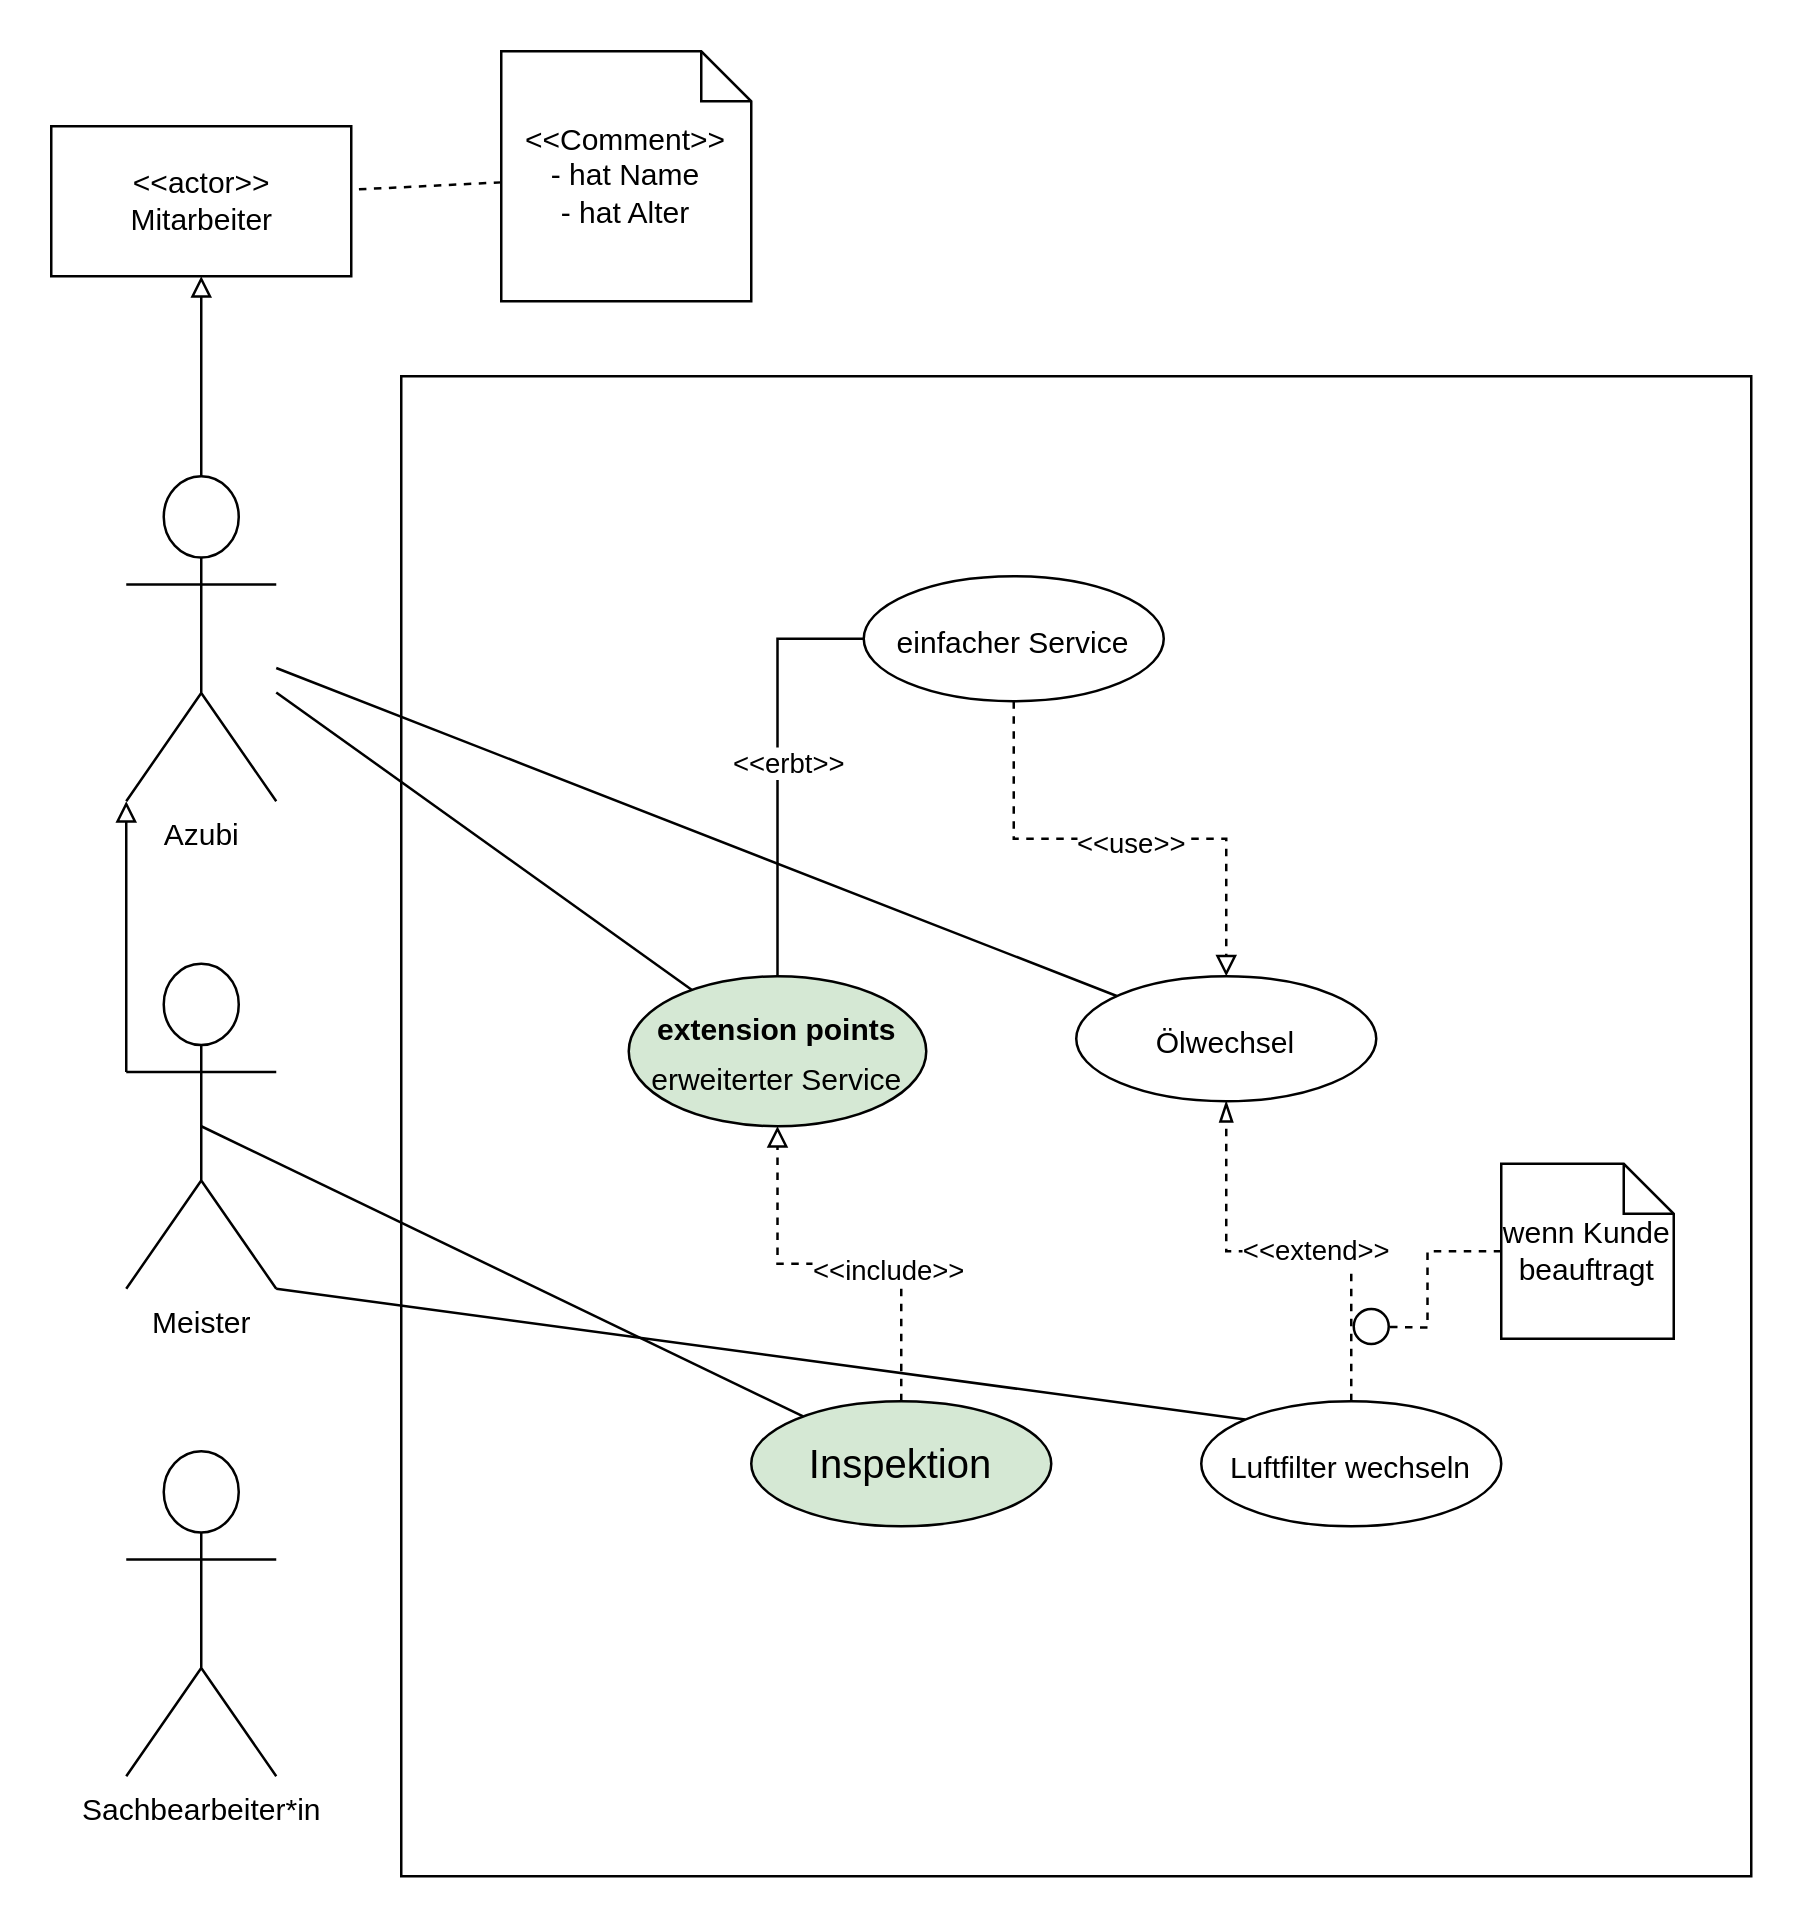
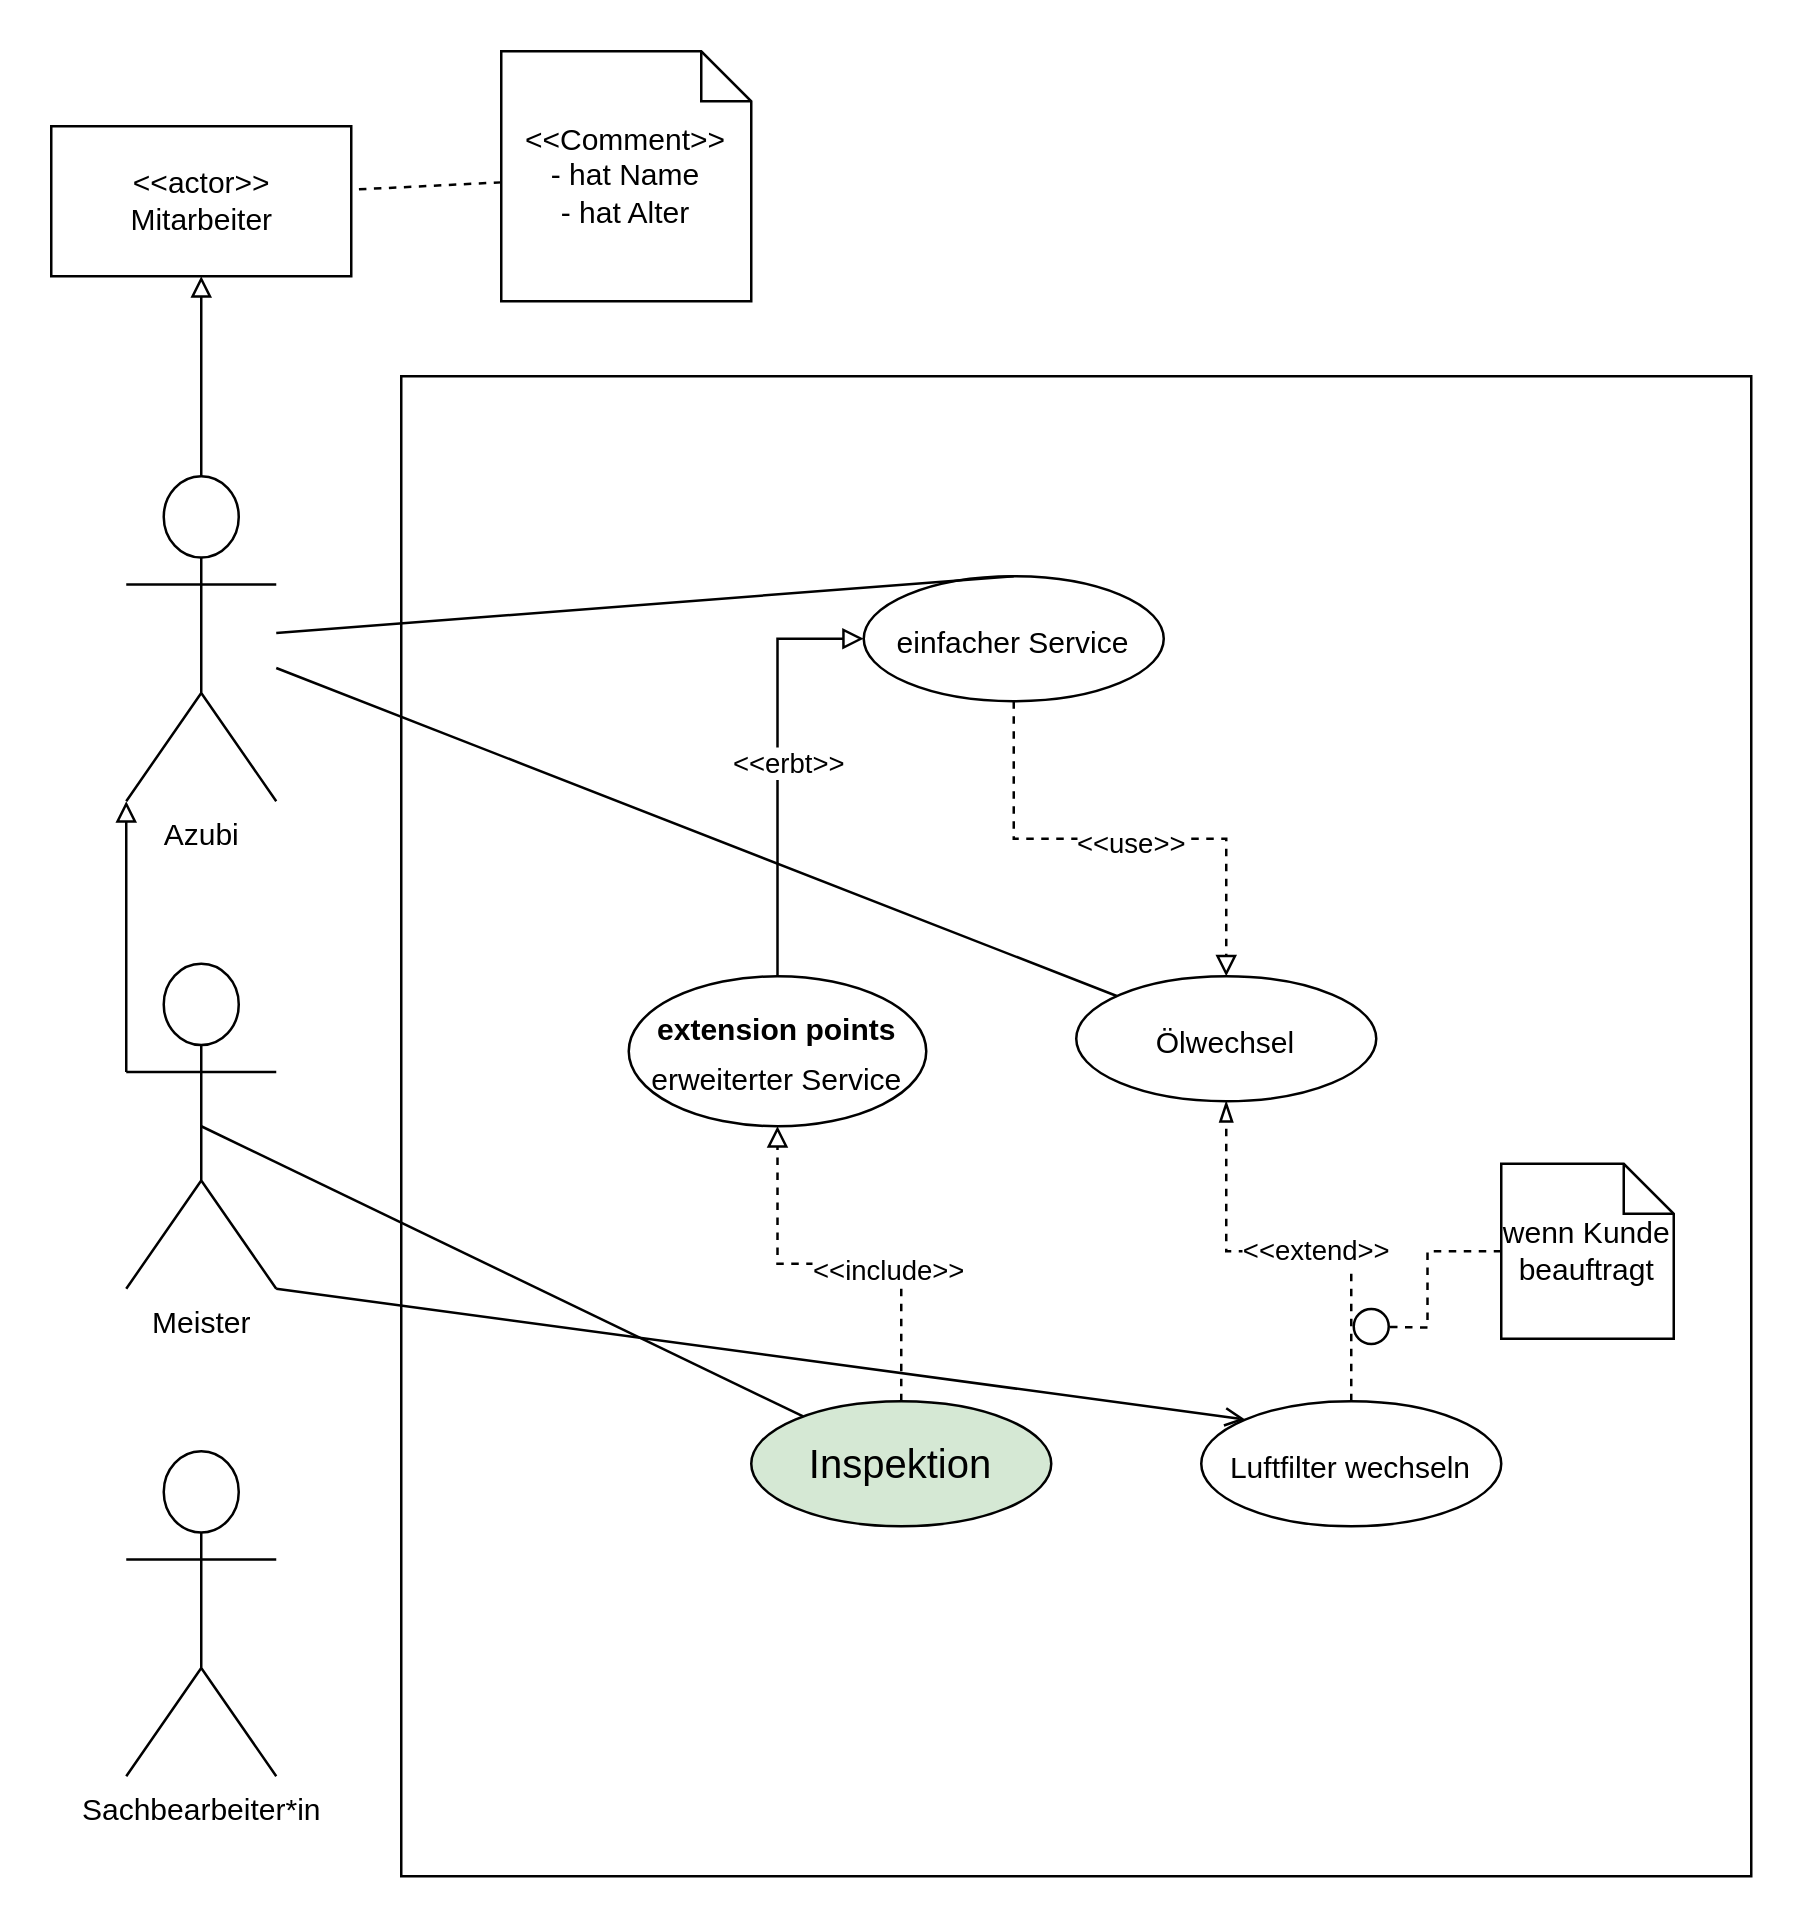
- <mxCell id="7" style="edgeStyle=orthogonalEdgeStyle;rounded=0;orthogonalLoop=1;jettySize=auto;html=1;entryX=0;entryY=0.5;entryDx=0;entryDy=0;endArrow=none;endFill=0;" edge="1" parent="1" source="9" target="5"><mxGeometry relative="1" as="geometry" /></mxCell>
+ <mxCell id="7" style="edgeStyle=orthogonalEdgeStyle;rounded=0;orthogonalLoop=1;jettySize=auto;html=1;entryX=0;entryY=0.5;entryDx=0;entryDy=0;endArrow=block;endFill=0;" edge="1" parent="1" source="9" target="5"><mxGeometry relative="1" as="geometry" /></mxCell>
- <mxCell id="18" style="rounded=0;orthogonalLoop=1;jettySize=auto;html=1;startArrow=none;startFill=0;endArrow=none;endFill=0;" edge="1" parent="1" source="21" target="9"><mxGeometry relative="1" as="geometry" /></mxCell>
+ <mxCell id="18" style="rounded=0;orthogonalLoop=1;jettySize=auto;html=1;entryX=0.5;entryY=0;entryDx=0;entryDy=0;startArrow=none;startFill=0;endArrow=none;endFill=0;" edge="1" parent="1" source="21" target="5"><mxGeometry relative="1" as="geometry" /></mxCell>
- <mxCell id="9" value="&lt;span style=&quot;font-size: 12px;&quot;&gt;&lt;b&gt;extension points&lt;/b&gt;&lt;br&gt;erweiterter Service&lt;/span&gt;" style="ellipse;whiteSpace=wrap;html=1;fontSize=16;fillColor=#d5e8d4;" vertex="1" parent="1"><mxGeometry x="251" y="390" width="119" height="60" as="geometry" /></mxCell>
+ <mxCell id="9" value="&lt;span style=&quot;font-size: 12px;&quot;&gt;&lt;b&gt;extension points&lt;/b&gt;&lt;br&gt;erweiterter Service&lt;/span&gt;" style="ellipse;whiteSpace=wrap;html=1;fontSize=16;" vertex="1" parent="1"><mxGeometry x="251" y="390" width="119" height="60" as="geometry" /></mxCell>
- <mxCell id="23" style="edgeStyle=none;rounded=0;orthogonalLoop=1;jettySize=auto;html=1;exitX=1;exitY=1;exitDx=0;exitDy=0;exitPerimeter=0;entryX=0;entryY=0;entryDx=0;entryDy=0;startArrow=none;startFill=0;endArrow=none;endFill=0;" edge="1" parent="1" source="25" target="15"><mxGeometry relative="1" as="geometry" /></mxCell>
+ <mxCell id="23" style="edgeStyle=none;rounded=0;orthogonalLoop=1;jettySize=auto;html=1;exitX=1;exitY=1;exitDx=0;exitDy=0;exitPerimeter=0;entryX=0;entryY=0;entryDx=0;entryDy=0;startArrow=none;startFill=0;endArrow=open;endFill=0;" edge="1" parent="1" source="25" target="15"><mxGeometry relative="1" as="geometry" /></mxCell>
